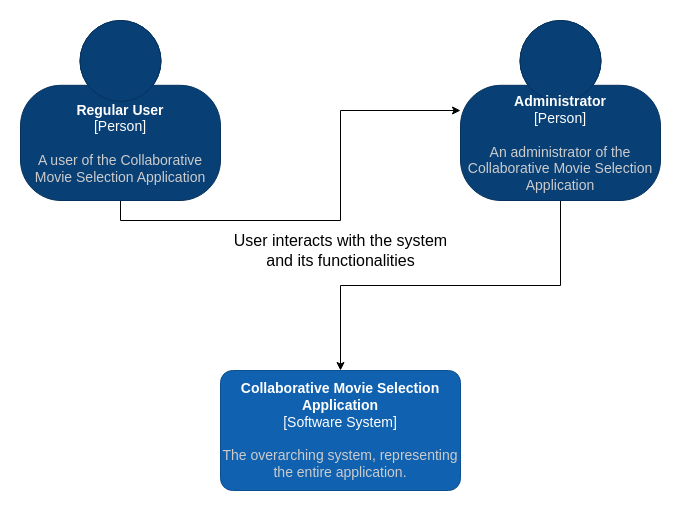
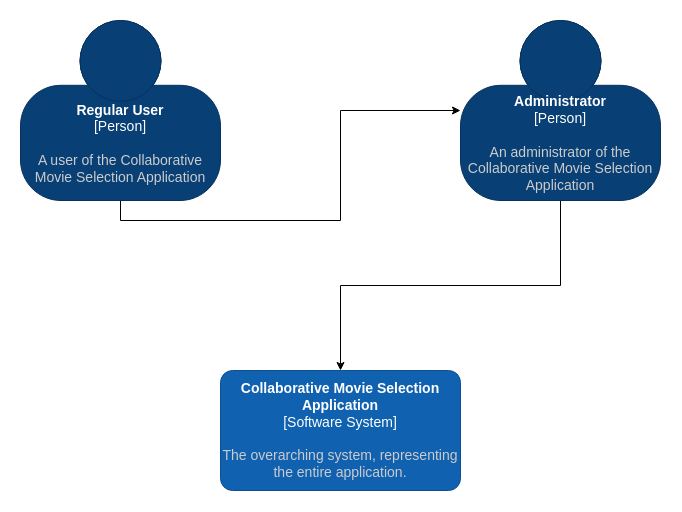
- <mxCell id="7" value="User interacts with the system and its functionalities" style="text;html=1;align=center;verticalAlign=middle;whiteSpace=wrap;rounded=0;fontSize=16;" parent="1" vertex="1"><mxGeometry x="223" y="220" width="235" height="60" as="geometry" /></mxCell>
